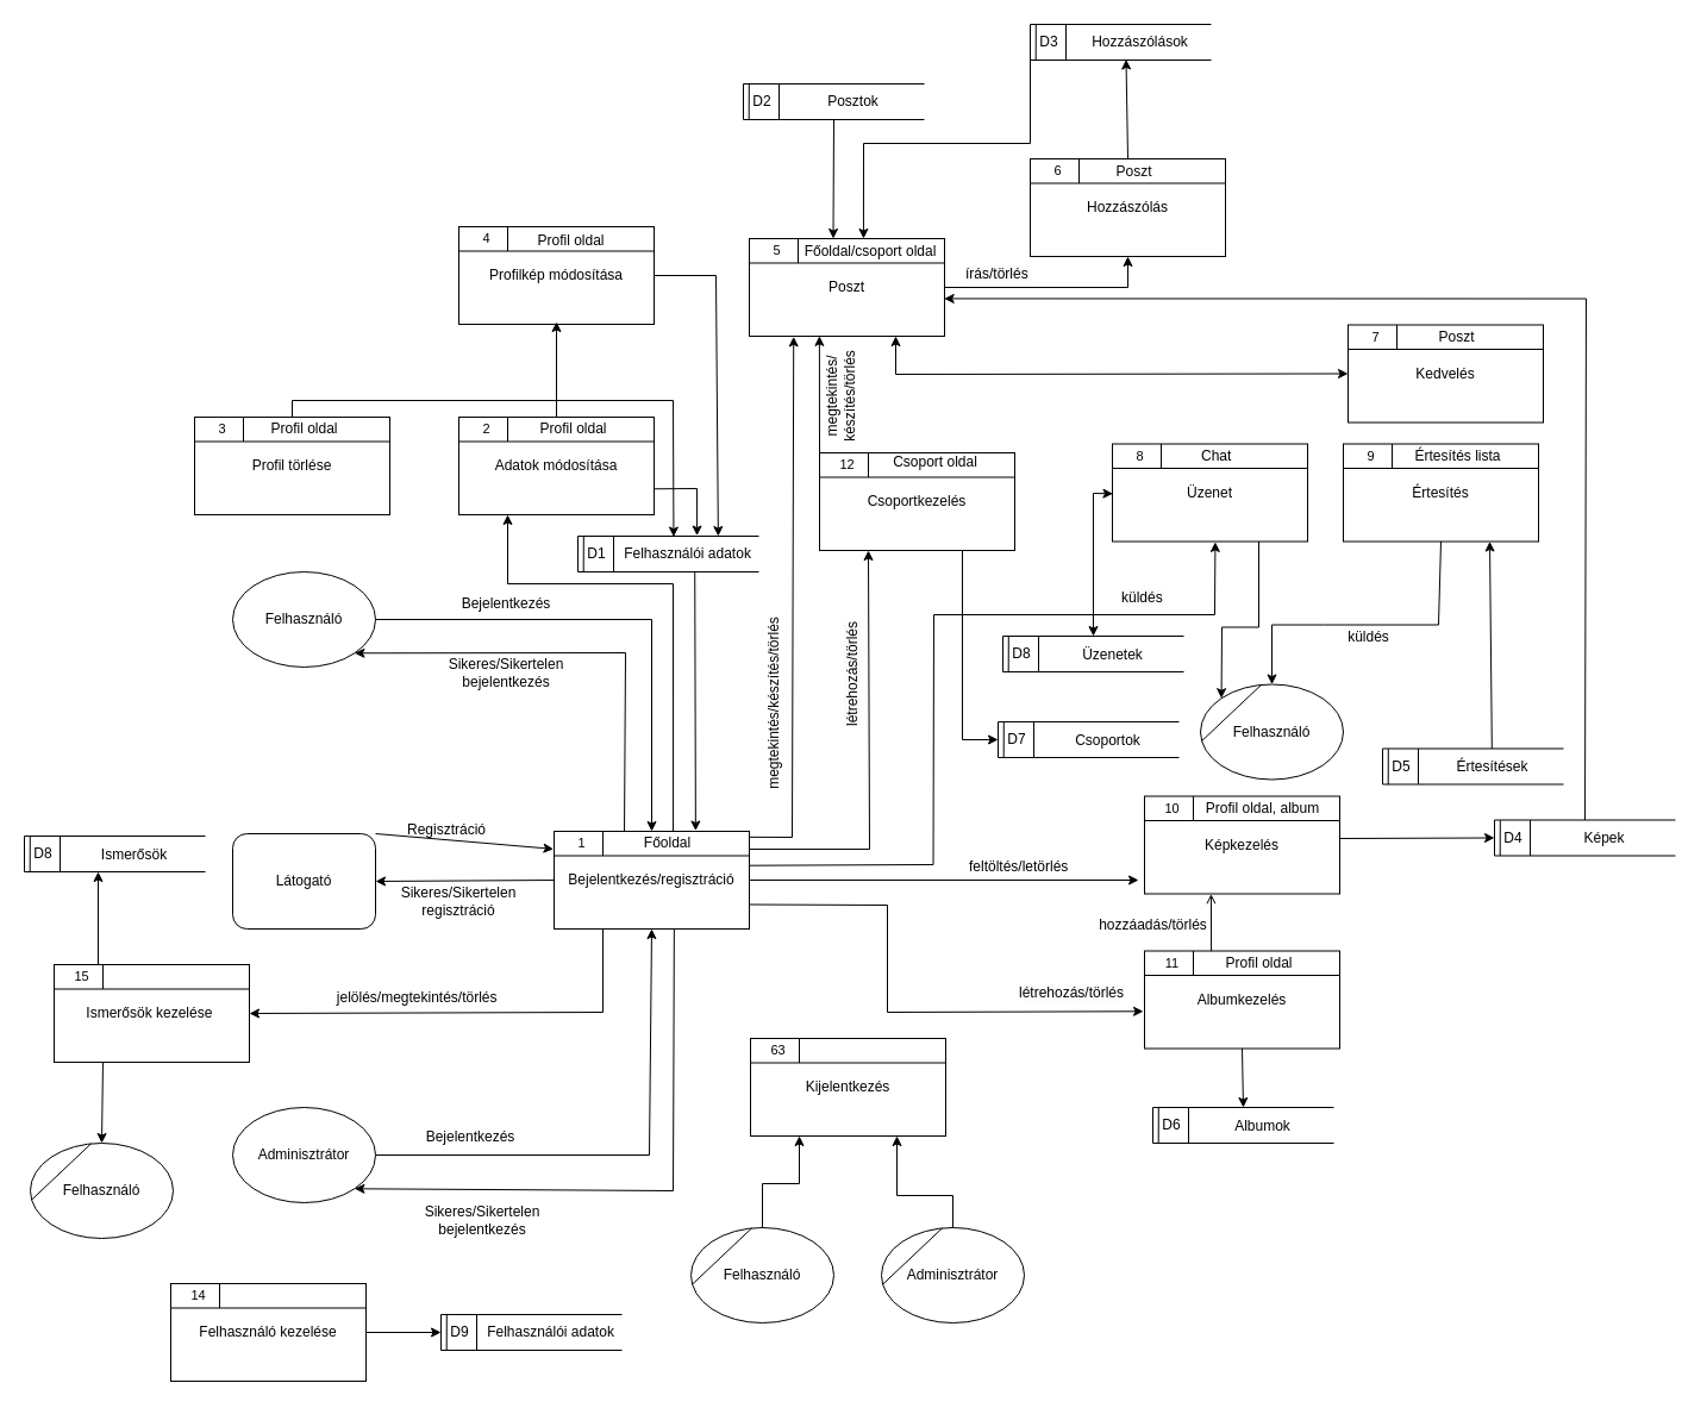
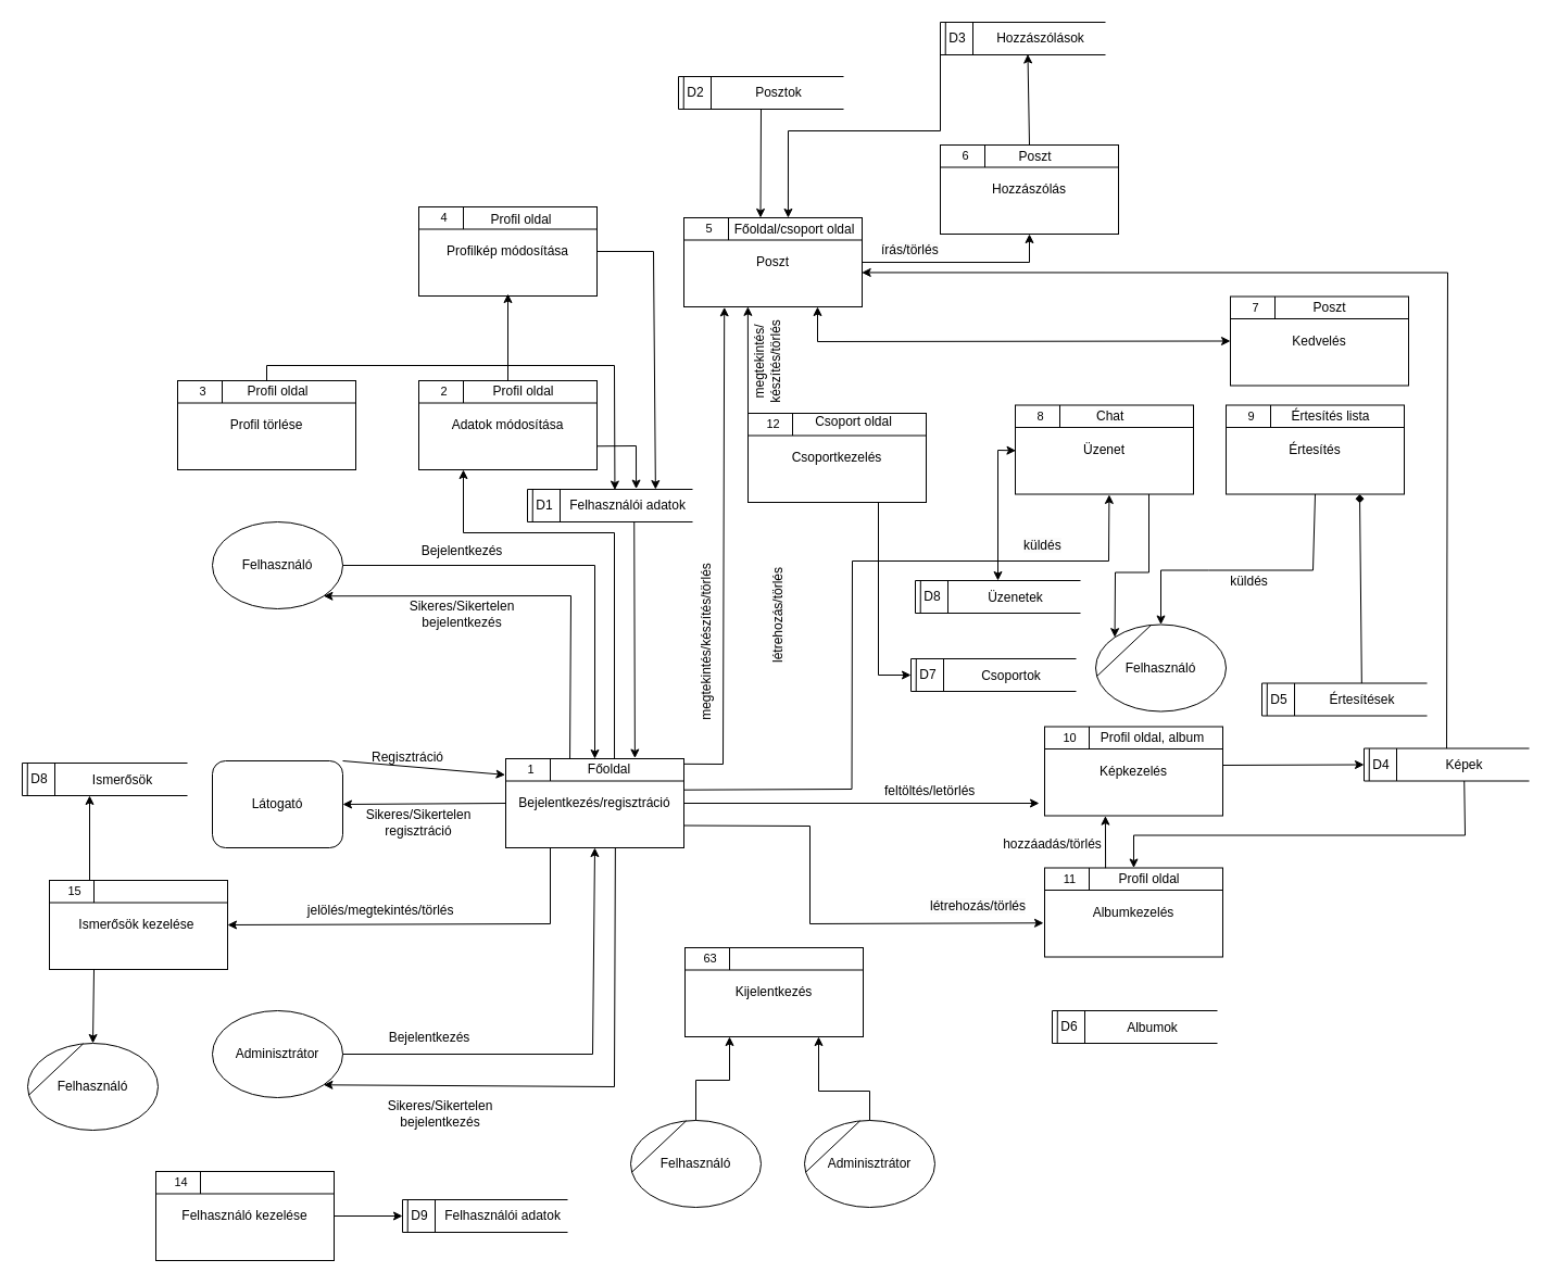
- <mxCell id="193" value="" style="endArrow=classic;html=1;rounded=0;entryX=0.75;entryY=1;entryDx=0;entryDy=0;" edge="1" parent="1" source="147" target="38"><mxGeometry width="50" height="50" relative="1" as="geometry"><mxPoint x="1256" y="562.5" as="sourcePoint" /><mxPoint x="1306" y="512.5" as="targetPoint" /></mxGeometry></mxCell>
+ <mxCell id="193" value="" style="endArrow=diamond;html=1;rounded=0;entryX=0.75;entryY=1;entryDx=0;entryDy=0;" edge="1" parent="1" source="147" target="38"><mxGeometry width="50" height="50" relative="1" as="geometry"><mxPoint x="1256" y="562.5" as="sourcePoint" /><mxPoint x="1306" y="512.5" as="targetPoint" /></mxGeometry></mxCell>
- <mxCell id="194" value="" style="endArrow=classic;html=1;rounded=0;exitX=1.003;exitY=0.183;exitDx=0;exitDy=0;exitPerimeter=0;entryX=0.25;entryY=1;entryDx=0;entryDy=0;" edge="1" parent="1" source="3" target="56"><mxGeometry width="50" height="50" relative="1" as="geometry"><mxPoint x="722" y="698" as="sourcePoint" /><mxPoint x="772" y="648" as="targetPoint" /><Array as="points"><mxPoint x="730" y="713" /></Array></mxGeometry></mxCell>
- <mxCell id="192" value="" style="endArrow=open;html=1;rounded=0;exitX=0.342;exitY=0.002;exitDx=0;exitDy=0;exitPerimeter=0;entryX=0.341;entryY=1.002;entryDx=0;entryDy=0;entryPerimeter=0;" edge="1" parent="1" source="50" target="44"><mxGeometry width="50" height="50" relative="1" as="geometry"><mxPoint x="1015" y="808.5" as="sourcePoint" /><mxPoint x="1017" y="754.5" as="targetPoint" /></mxGeometry></mxCell>
+ <mxCell id="192" value="" style="endArrow=classic;html=1;rounded=0;exitX=0.342;exitY=0.002;exitDx=0;exitDy=0;exitPerimeter=0;entryX=0.341;entryY=1.002;entryDx=0;entryDy=0;entryPerimeter=0;" edge="1" parent="1" source="50" target="44"><mxGeometry width="50" height="50" relative="1" as="geometry"><mxPoint x="1015" y="808.5" as="sourcePoint" /><mxPoint x="1017" y="754.5" as="targetPoint" /></mxGeometry></mxCell>
+ <mxCell id="136" value="" style="endArrow=classic;html=1;rounded=0;entryX=0.5;entryY=0;entryDx=0;entryDy=0;" edge="1" parent="1" source="132" target="50"><mxGeometry width="50" height="50" relative="1" as="geometry"><mxPoint x="1221" y="808.5" as="sourcePoint" /><mxPoint x="1271" y="758.5" as="targetPoint" /><Array as="points"><mxPoint x="1348" y="768.5" /><mxPoint x="1043" y="768.5" /></Array></mxGeometry></mxCell>
- <mxCell id="152" value="" style="endArrow=classic;html=1;rounded=0;exitX=0.5;exitY=1;exitDx=0;exitDy=0;entryX=0.5;entryY=0;entryDx=0;entryDy=0;" edge="1" parent="1" source="50" target="149"><mxGeometry width="50" height="50" relative="1" as="geometry"><mxPoint x="1179" y="935.5" as="sourcePoint" /><mxPoint x="1229" y="885.5" as="targetPoint" /></mxGeometry></mxCell>
